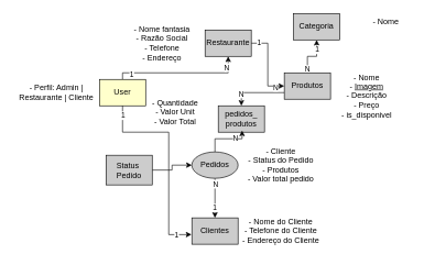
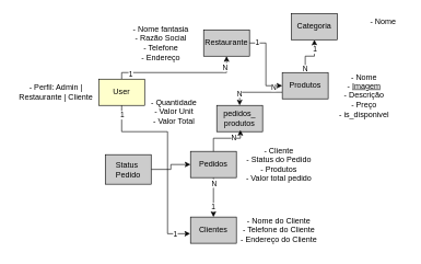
- <mxCell id="9" value="Pedidos" style="ellipse;whiteSpace=wrap;html=1;fillColor=#CCCCCC;" parent="1" vertex="1"><mxGeometry x="290" y="230" width="70" height="40" as="geometry" /></mxCell>
+ <mxCell id="9" value="Pedidos" style="rounded=0;whiteSpace=wrap;html=1;fillColor=#CCCCCC;" parent="1" vertex="1"><mxGeometry x="290" y="230" width="70" height="40" as="geometry" /></mxCell>
